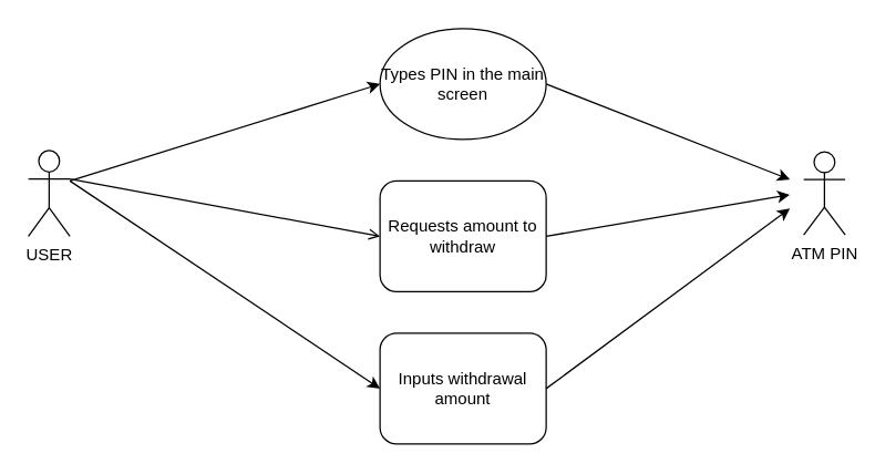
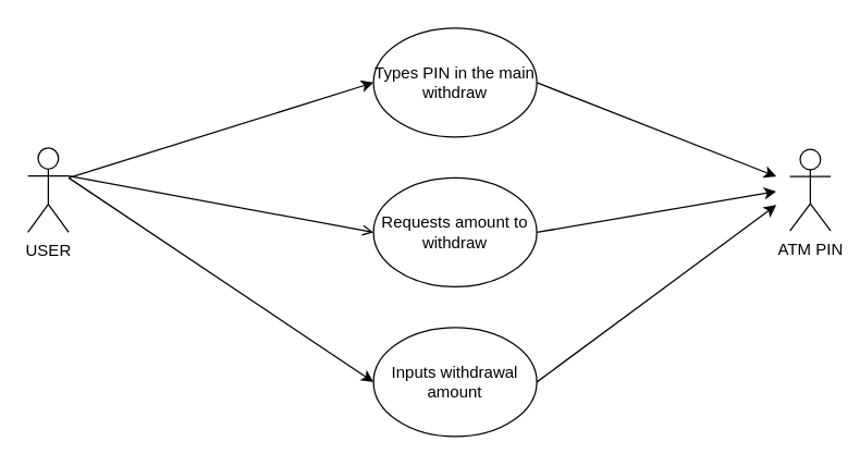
- <mxCell id="4" value="Types PIN in the main screen" style="ellipse;whiteSpace=wrap;html=1;" parent="1" vertex="1"><mxGeometry x="274" y="20" width="120" height="80" as="geometry" /></mxCell>
+ <mxCell id="4" value="Types PIN in the main withdraw" style="ellipse;whiteSpace=wrap;html=1;" parent="1" vertex="1"><mxGeometry x="274" y="20" width="120" height="80" as="geometry" /></mxCell>
- <mxCell id="5" value="Requests amount to withdraw" style="whiteSpace=wrap;html=1;rounded=1;" parent="1" vertex="1"><mxGeometry x="274" y="130" width="120" height="80" as="geometry" /></mxCell>
+ <mxCell id="5" value="Requests amount to withdraw" style="ellipse;whiteSpace=wrap;html=1;" parent="1" vertex="1"><mxGeometry x="274" y="130" width="120" height="80" as="geometry" /></mxCell>
- <mxCell id="6" value="Inputs withdrawal amount" style="whiteSpace=wrap;html=1;rounded=1;" parent="1" vertex="1"><mxGeometry x="274" y="240" width="120" height="80" as="geometry" /></mxCell>
+ <mxCell id="6" value="Inputs withdrawal amount" style="ellipse;whiteSpace=wrap;html=1;" parent="1" vertex="1"><mxGeometry x="274" y="240" width="120" height="80" as="geometry" /></mxCell>
